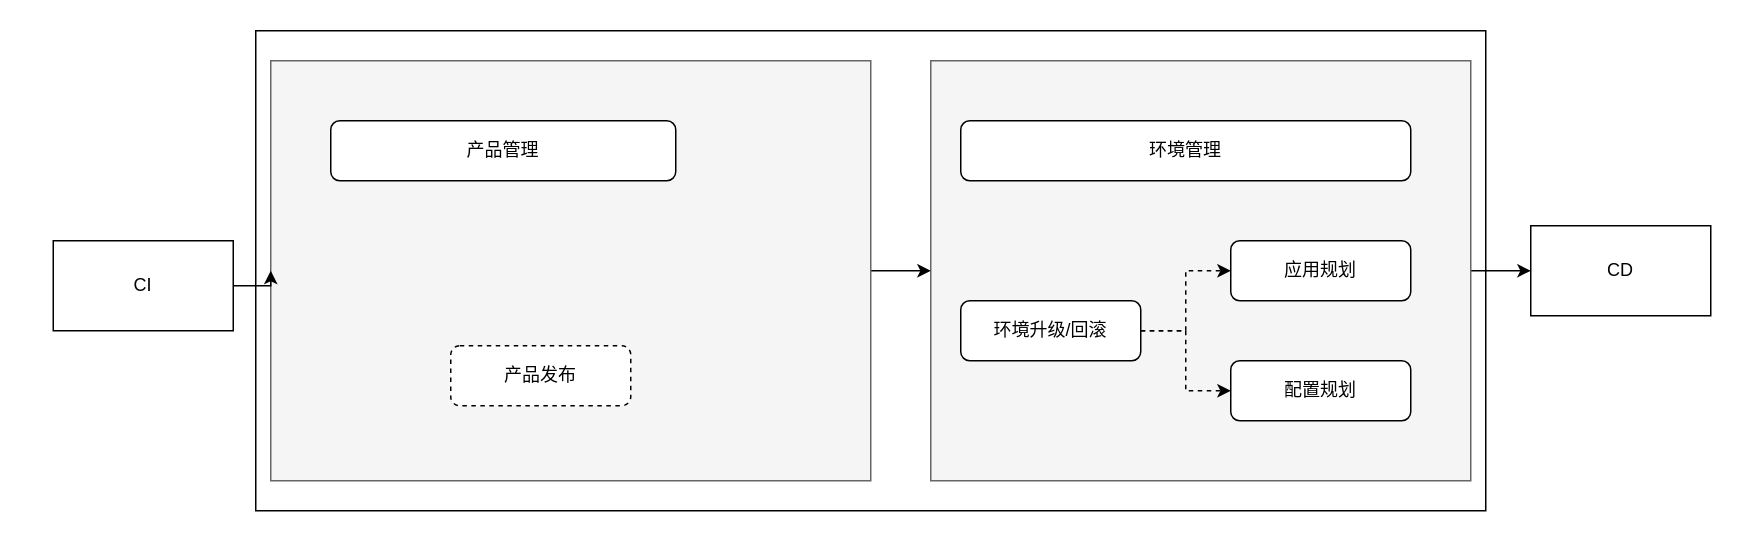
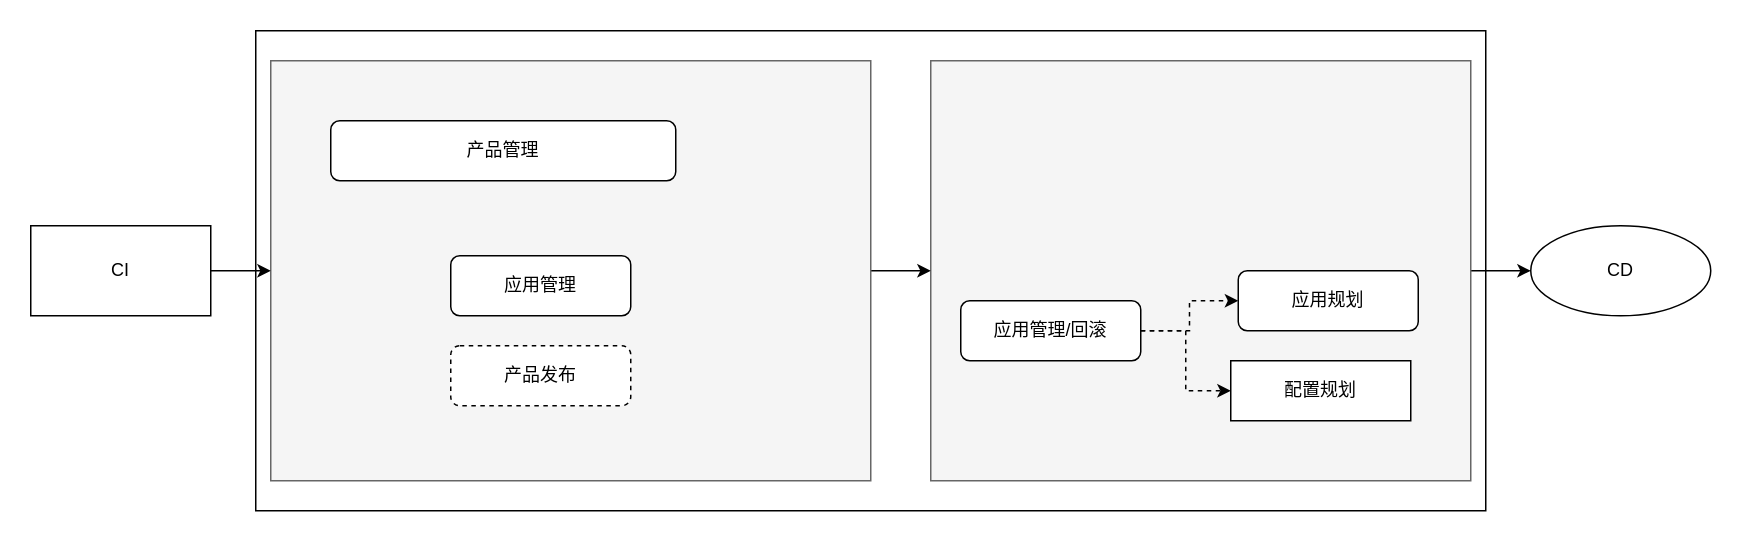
- <mxCell id="8" value="环境管理" style="rounded=1;whiteSpace=wrap;html=1;" vertex="1" parent="1"><mxGeometry x="640" y="80" width="300" height="40" as="geometry" /></mxCell>
- <mxCell id="10" value="应用规划" style="rounded=1;whiteSpace=wrap;html=1;" vertex="1" parent="1"><mxGeometry x="820" y="160" width="120" height="40" as="geometry" /></mxCell>
+ <mxCell id="10" value="应用规划" style="rounded=1;whiteSpace=wrap;html=1;" vertex="1" parent="1"><mxGeometry x="825" y="180" width="120" height="40" as="geometry" /></mxCell>
- <mxCell id="18" value="CD" style="rounded=0;whiteSpace=wrap;html=1;" vertex="1" parent="1"><mxGeometry x="1020" y="150" width="120" height="60" as="geometry" /></mxCell>
+ <mxCell id="18" value="CD" style="ellipse;whiteSpace=wrap;html=1;" vertex="1" parent="1"><mxGeometry x="1020" y="150" width="120" height="60" as="geometry" /></mxCell>
- <mxCell id="17" value="CI" style="rounded=0;whiteSpace=wrap;html=1;" vertex="1" parent="1"><mxGeometry x="35" y="160" width="120" height="60" as="geometry" /></mxCell>
+ <mxCell id="17" value="CI" style="rounded=0;whiteSpace=wrap;html=1;" vertex="1" parent="1"><mxGeometry x="20" y="150" width="120" height="60" as="geometry" /></mxCell>
+ <mxCell id="9" value="应用管理" style="rounded=1;whiteSpace=wrap;html=1;" vertex="1" parent="1"><mxGeometry x="300" y="170" width="120" height="40" as="geometry" /></mxCell>
- <mxCell id="15" value="环境升级/回滚" style="rounded=1;whiteSpace=wrap;html=1;" vertex="1" parent="1"><mxGeometry x="640" y="200" width="120" height="40" as="geometry" /></mxCell>
+ <mxCell id="15" value="应用管理/回滚" style="rounded=1;whiteSpace=wrap;html=1;" vertex="1" parent="1"><mxGeometry x="640" y="200" width="120" height="40" as="geometry" /></mxCell>
- <mxCell id="11" value="配置规划" style="rounded=1;whiteSpace=wrap;html=1;" vertex="1" parent="1"><mxGeometry x="820" y="240" width="120" height="40" as="geometry" /></mxCell>
+ <mxCell id="11" value="配置规划" style="whiteSpace=wrap;html=1;rounded=0;" vertex="1" parent="1"><mxGeometry x="820" y="240" width="120" height="40" as="geometry" /></mxCell>
